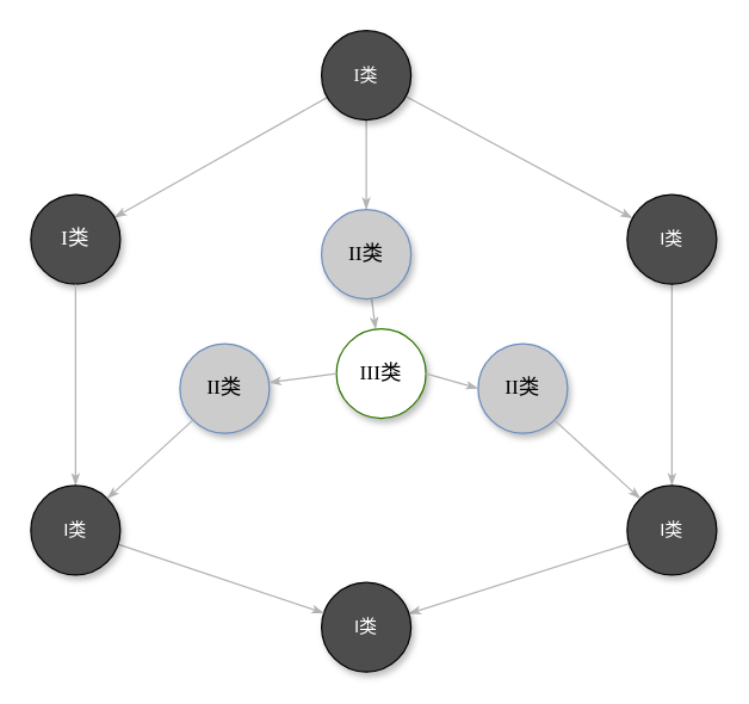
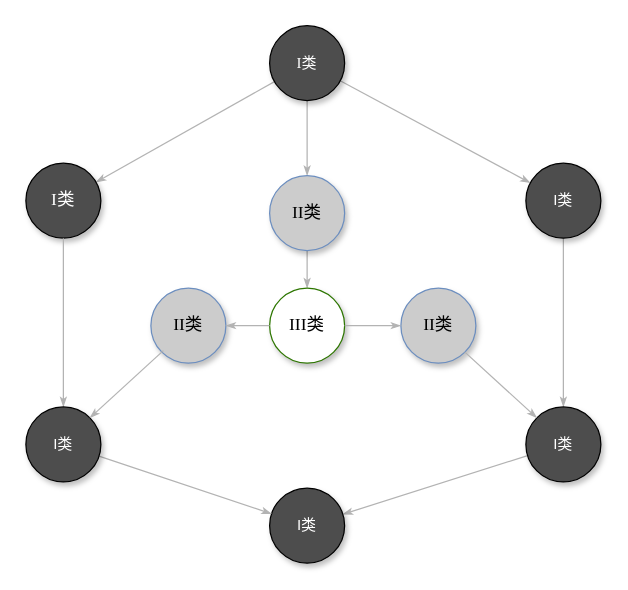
- <mxCell id="13" value="&lt;span style=&quot;font-size:10.5pt;mso-bidi-font-size:11.0pt;font-family:宋体;mso-bidi-font-family:&lt;br/&gt;&amp;quot;Times New Roman&amp;quot;;mso-bidi-theme-font:minor-bidi;mso-ansi-language:EN-US;&lt;br/&gt;mso-fareast-language:ZH-CN;mso-bidi-language:AR-SA&quot; lang=&quot;EN-US&quot;&gt;III&lt;/span&gt;&lt;span style=&quot;font-size:10.5pt;mso-bidi-font-size:11.0pt;font-family:宋体;mso-bidi-font-family:&lt;br/&gt;&amp;quot;Times New Roman&amp;quot;;mso-bidi-theme-font:minor-bidi;mso-ansi-language:EN-US;&lt;br/&gt;mso-fareast-language:ZH-CN;mso-bidi-language:AR-SA&quot;&gt;类&lt;/span&gt;" style="ellipse;whiteSpace=wrap;html=1;rounded=0;shadow=1;comic=0;labelBackgroundColor=none;strokeWidth=1;fontFamily=Verdana;fontSize=12;align=center;fillColor=#FFFFFF;fontColor=#000000;strokeColor=#2D7600;" parent="1" vertex="1"><mxGeometry x="225" y="220" width="60" height="60" as="geometry" /></mxCell>
+ <mxCell id="13" value="&lt;span style=&quot;font-size:10.5pt;mso-bidi-font-size:11.0pt;font-family:宋体;mso-bidi-font-family:&lt;br/&gt;&amp;quot;Times New Roman&amp;quot;;mso-bidi-theme-font:minor-bidi;mso-ansi-language:EN-US;&lt;br/&gt;mso-fareast-language:ZH-CN;mso-bidi-language:AR-SA&quot; lang=&quot;EN-US&quot;&gt;III&lt;/span&gt;&lt;span style=&quot;font-size:10.5pt;mso-bidi-font-size:11.0pt;font-family:宋体;mso-bidi-font-family:&lt;br/&gt;&amp;quot;Times New Roman&amp;quot;;mso-bidi-theme-font:minor-bidi;mso-ansi-language:EN-US;&lt;br/&gt;mso-fareast-language:ZH-CN;mso-bidi-language:AR-SA&quot;&gt;类&lt;/span&gt;" style="ellipse;whiteSpace=wrap;html=1;rounded=0;shadow=1;comic=0;labelBackgroundColor=none;strokeWidth=1;fontFamily=Verdana;fontSize=12;align=center;fillColor=#FFFFFF;fontColor=#000000;strokeColor=#2D7600;" parent="1" vertex="1"><mxGeometry x="215" y="230" width="60" height="60" as="geometry" /></mxCell>
